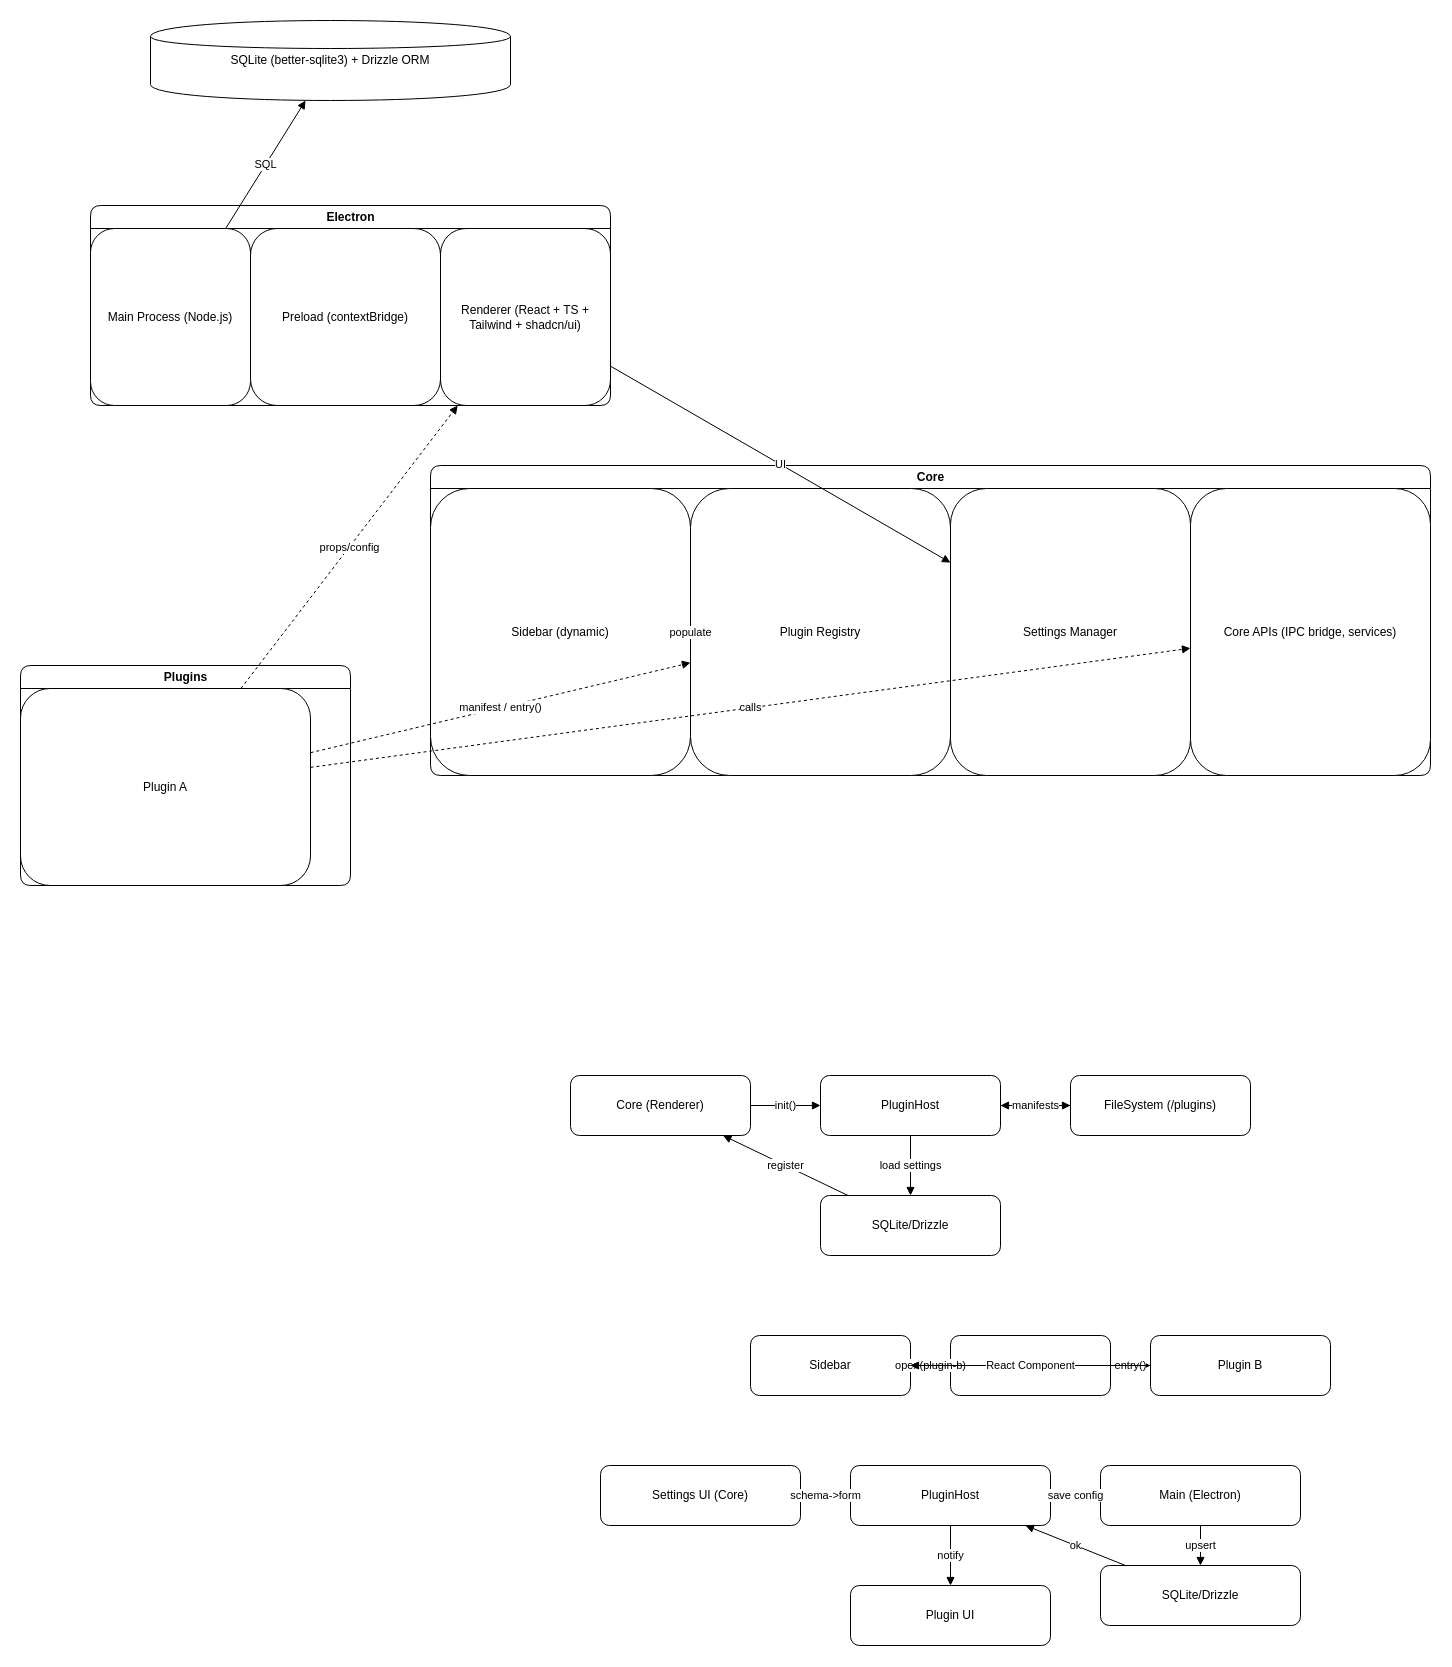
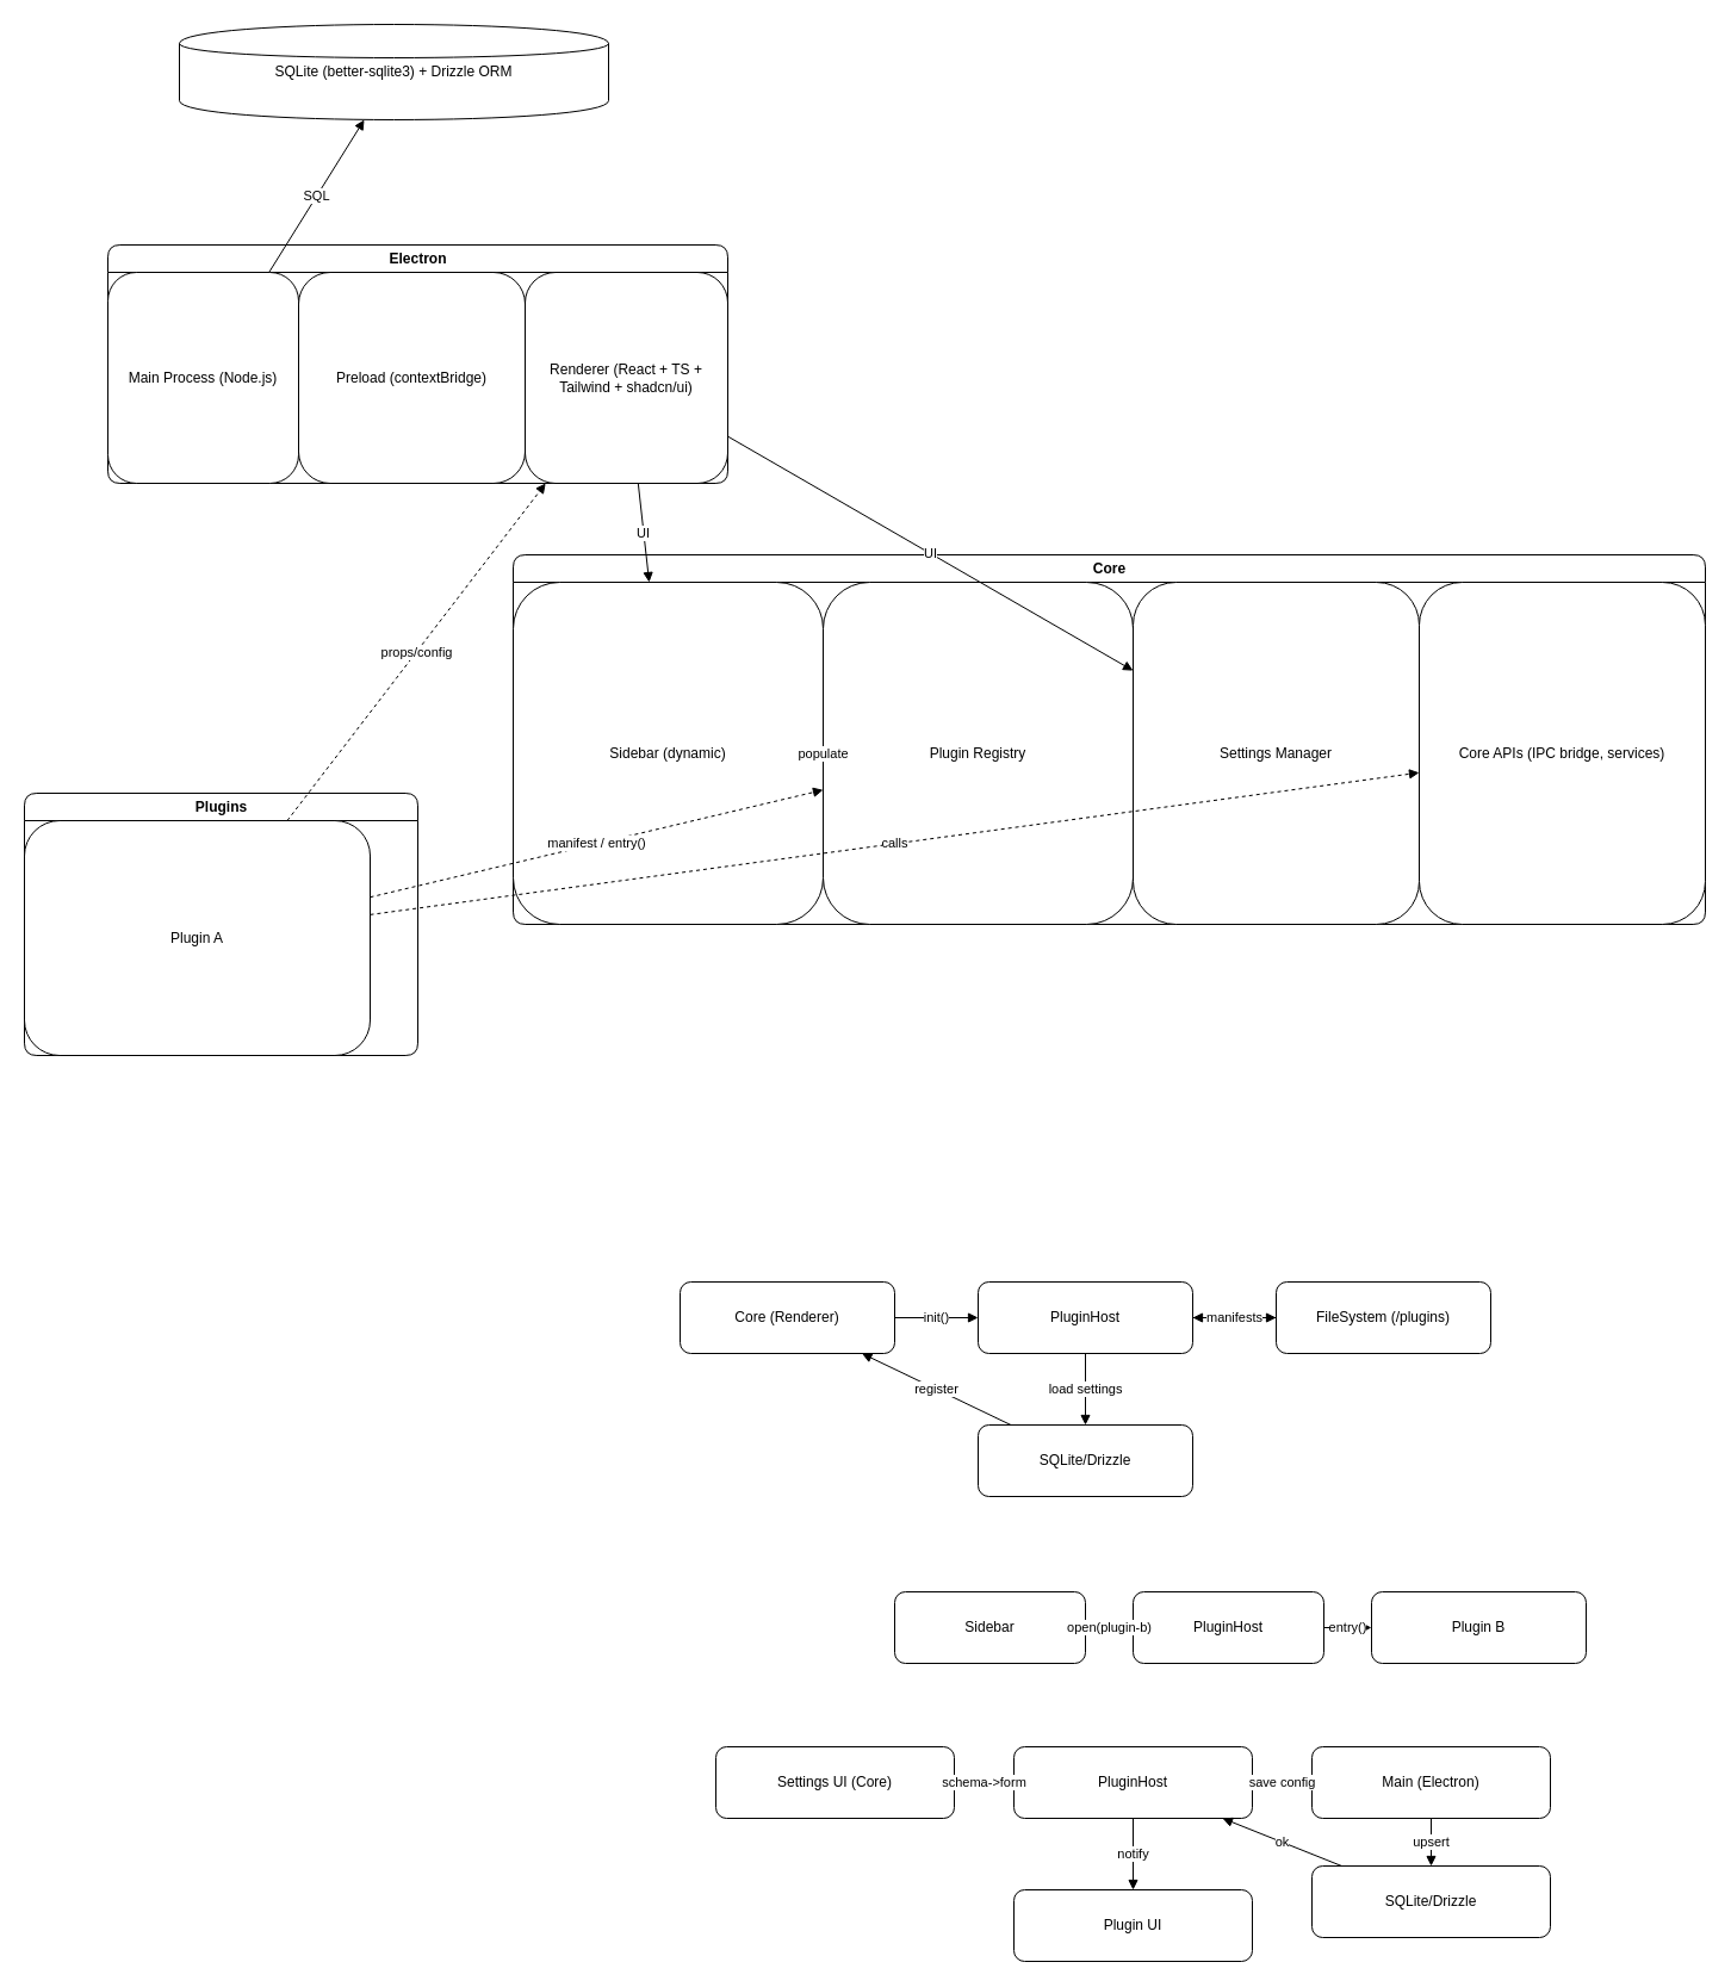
+ <mxCell id="18" value="UI" style="endArrow=block;html=1;rounded=1;" parent="1" source="13" target="3" edge="1"><mxGeometry relative="1" as="geometry" /></mxCell>
- <mxCell id="37" value="React Component" style="endArrow=block;html=1;rounded=1;" edge="1" parent="1" source="34" target="32"><mxGeometry relative="1" as="geometry" /></mxCell>
